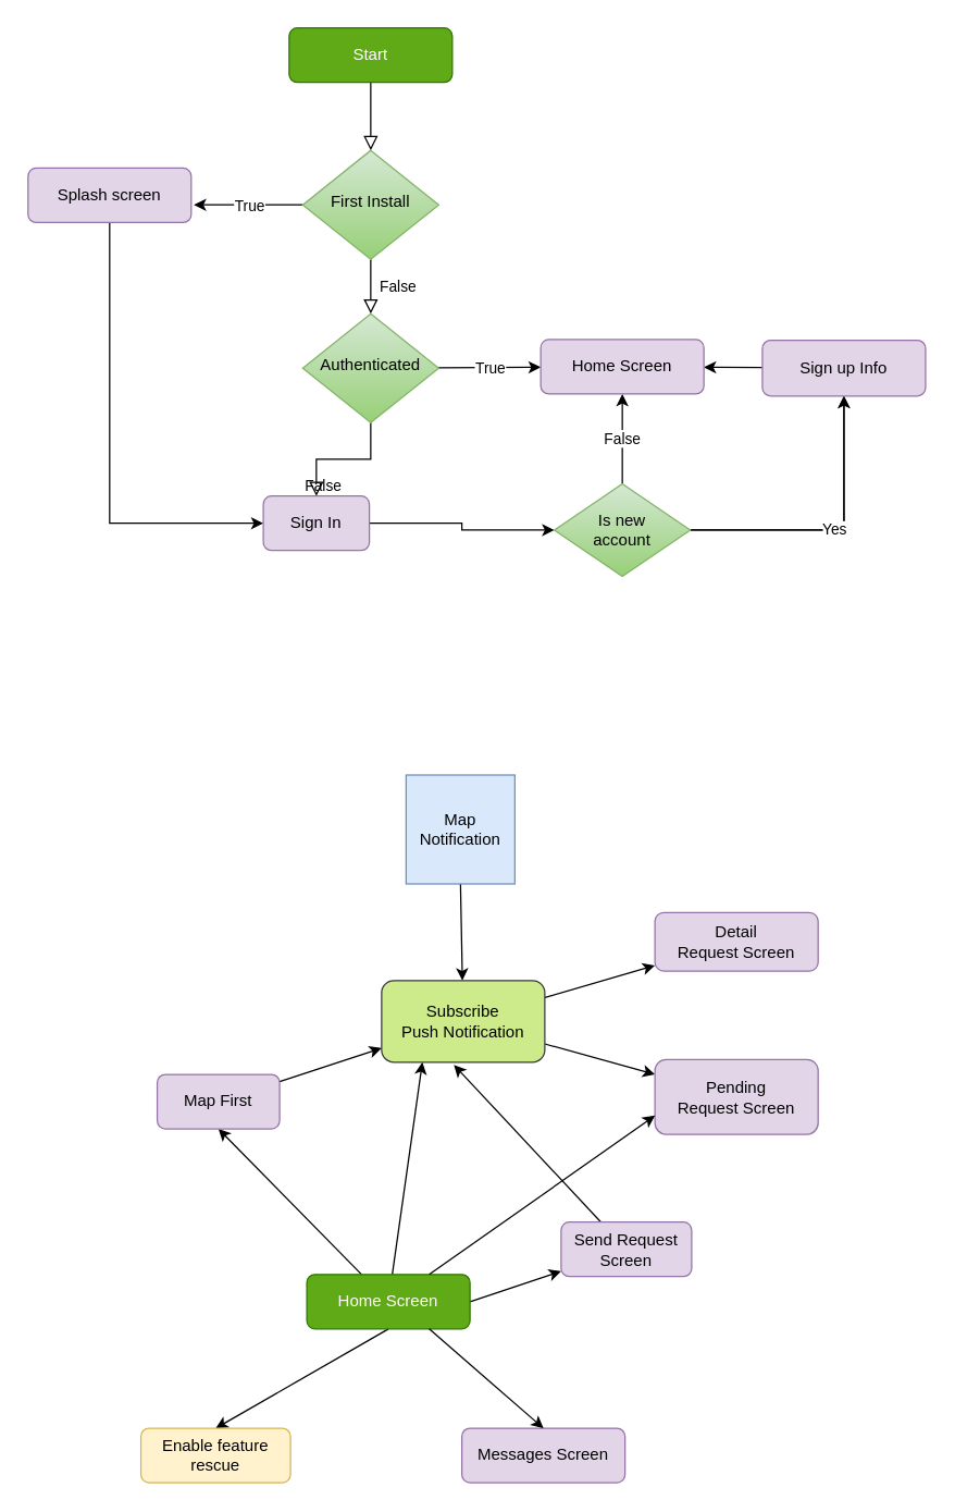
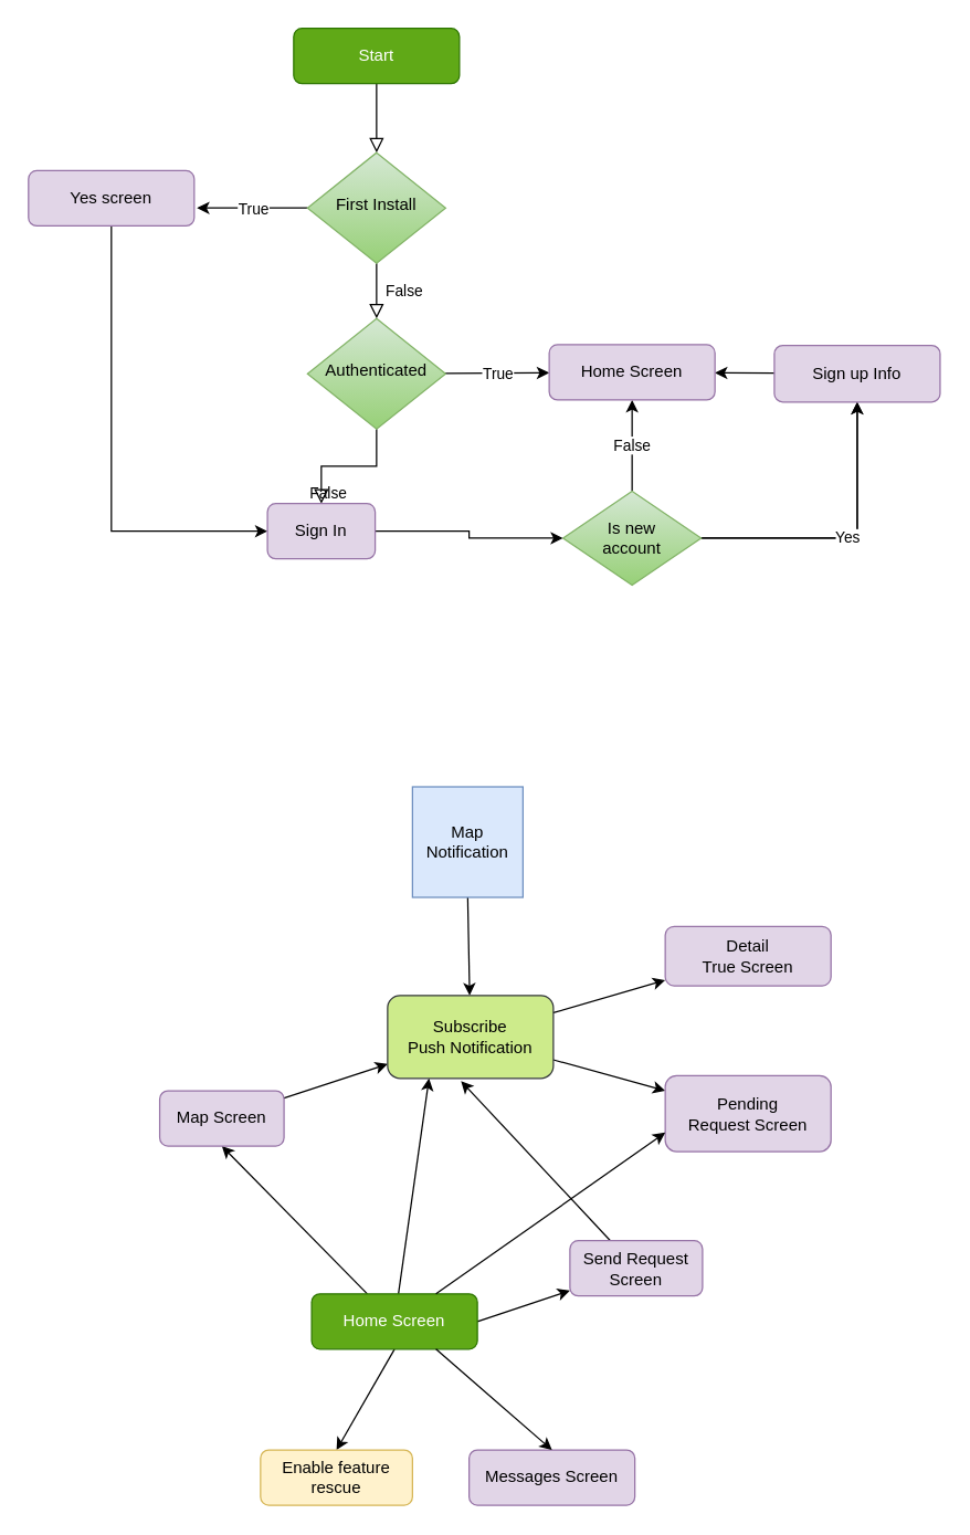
- <mxCell id="28" value="Splash screen" style="rounded=1;whiteSpace=wrap;html=1;fontSize=12;glass=0;strokeWidth=1;shadow=0;fillColor=#e1d5e7;strokeColor=#9673a6;" vertex="1" parent="1"><mxGeometry x="20" y="123" width="120" height="40" as="geometry" /></mxCell>
+ <mxCell id="28" value="Yes screen" style="rounded=1;whiteSpace=wrap;html=1;fontSize=12;glass=0;strokeWidth=1;shadow=0;fillColor=#e1d5e7;strokeColor=#9673a6;" vertex="1" parent="1"><mxGeometry x="20" y="123" width="120" height="40" as="geometry" /></mxCell>
- <mxCell id="16" value="Detail &lt;br&gt;Request Screen" style="rounded=1;whiteSpace=wrap;html=1;fillColor=#e1d5e7;strokeColor=#9673a6;" vertex="1" parent="1"><mxGeometry x="481" y="670" width="120" height="43" as="geometry" /></mxCell>
+ <mxCell id="16" value="Detail &lt;br&gt;True Screen" style="rounded=1;whiteSpace=wrap;html=1;fillColor=#e1d5e7;strokeColor=#9673a6;" vertex="1" parent="1"><mxGeometry x="481" y="670" width="120" height="43" as="geometry" /></mxCell>
- <mxCell id="8" value="Map First" style="rounded=1;whiteSpace=wrap;html=1;glass=0;strokeWidth=1;shadow=0;fillColor=#e1d5e7;strokeColor=#9673a6;" parent="1" vertex="1"><mxGeometry x="115" y="789" width="90" height="40" as="geometry" /></mxCell>
+ <mxCell id="8" value="Map Screen" style="rounded=1;whiteSpace=wrap;html=1;glass=0;strokeWidth=1;shadow=0;fillColor=#e1d5e7;strokeColor=#9673a6;" parent="1" vertex="1"><mxGeometry x="115" y="789" width="90" height="40" as="geometry" /></mxCell>
- <mxCell id="11" value="Enable feature rescue" style="rounded=1;whiteSpace=wrap;html=1;fillColor=#fff2cc;strokeColor=#d6b656;" parent="1" vertex="1"><mxGeometry x="103" y="1049" width="110" height="40" as="geometry" /></mxCell>
+ <mxCell id="11" value="Enable feature rescue" style="rounded=1;whiteSpace=wrap;html=1;fillColor=#fff2cc;strokeColor=#d6b656;" parent="1" vertex="1"><mxGeometry x="188" y="1049" width="110" height="40" as="geometry" /></mxCell>
